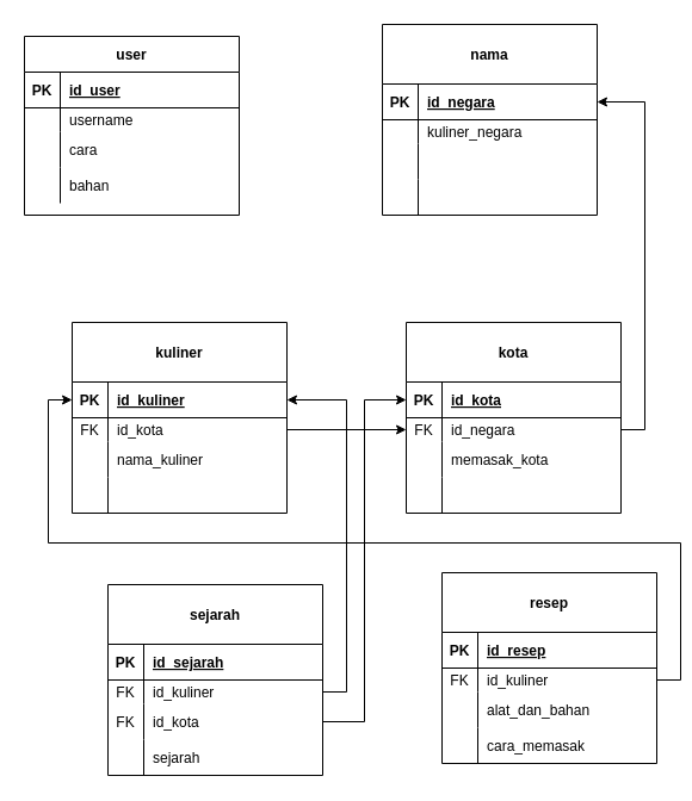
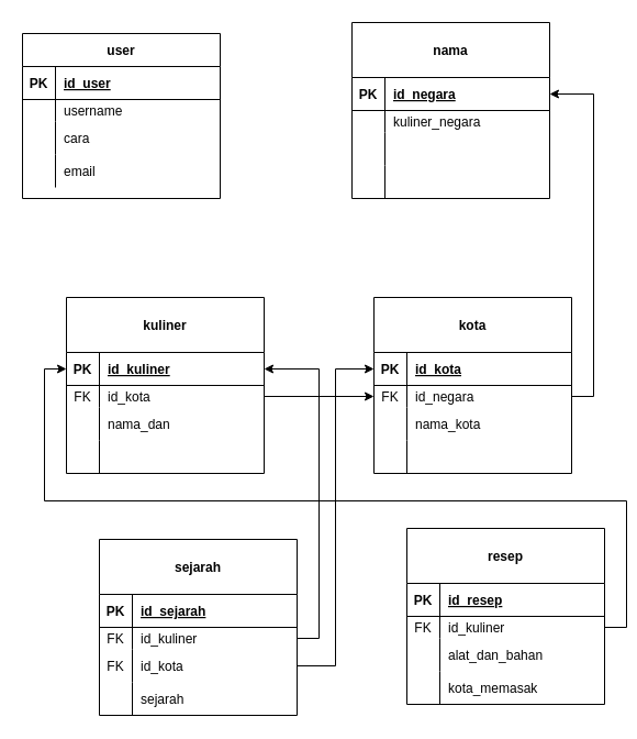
- <mxCell id="14" value="bahan" style="shape=partialRectangle;connectable=0;fillColor=none;top=0;left=0;bottom=0;right=0;align=left;spacingLeft=6;overflow=hidden;" vertex="1" parent="12"><mxGeometry x="30" width="150" height="30" as="geometry"><mxRectangle width="150" height="30" as="alternateBounds" /></mxGeometry></mxCell>
+ <mxCell id="14" value="email" style="shape=partialRectangle;connectable=0;fillColor=none;top=0;left=0;bottom=0;right=0;align=left;spacingLeft=6;overflow=hidden;" vertex="1" parent="12"><mxGeometry x="30" width="150" height="30" as="geometry"><mxRectangle width="150" height="30" as="alternateBounds" /></mxGeometry></mxCell>
- <mxCell id="50" value="nama_kuliner" style="shape=partialRectangle;connectable=0;fillColor=none;top=0;left=0;bottom=0;right=0;align=left;spacingLeft=6;overflow=hidden;" vertex="1" parent="48"><mxGeometry x="30" width="150" height="30" as="geometry"><mxRectangle width="150" height="30" as="alternateBounds" /></mxGeometry></mxCell>
+ <mxCell id="50" value="nama_dan" style="shape=partialRectangle;connectable=0;fillColor=none;top=0;left=0;bottom=0;right=0;align=left;spacingLeft=6;overflow=hidden;" vertex="1" parent="48"><mxGeometry x="30" width="150" height="30" as="geometry"><mxRectangle width="150" height="30" as="alternateBounds" /></mxGeometry></mxCell>
- <mxCell id="37" value="memasak_kota" style="shape=partialRectangle;connectable=0;fillColor=none;top=0;left=0;bottom=0;right=0;align=left;spacingLeft=6;overflow=hidden;" vertex="1" parent="35"><mxGeometry x="30" width="150" height="30" as="geometry"><mxRectangle width="150" height="30" as="alternateBounds" /></mxGeometry></mxCell>
+ <mxCell id="37" value="nama_kota" style="shape=partialRectangle;connectable=0;fillColor=none;top=0;left=0;bottom=0;right=0;align=left;spacingLeft=6;overflow=hidden;" vertex="1" parent="35"><mxGeometry x="30" width="150" height="30" as="geometry"><mxRectangle width="150" height="30" as="alternateBounds" /></mxGeometry></mxCell>
- <mxCell id="66" value="cara_memasak" style="shape=partialRectangle;connectable=0;fillColor=none;top=0;left=0;bottom=0;right=0;align=left;spacingLeft=6;overflow=hidden;" vertex="1" parent="64"><mxGeometry x="30" width="150" height="30" as="geometry"><mxRectangle width="150" height="30" as="alternateBounds" /></mxGeometry></mxCell>
+ <mxCell id="66" value="kota_memasak" style="shape=partialRectangle;connectable=0;fillColor=none;top=0;left=0;bottom=0;right=0;align=left;spacingLeft=6;overflow=hidden;" vertex="1" parent="64"><mxGeometry x="30" width="150" height="30" as="geometry"><mxRectangle width="150" height="30" as="alternateBounds" /></mxGeometry></mxCell>
